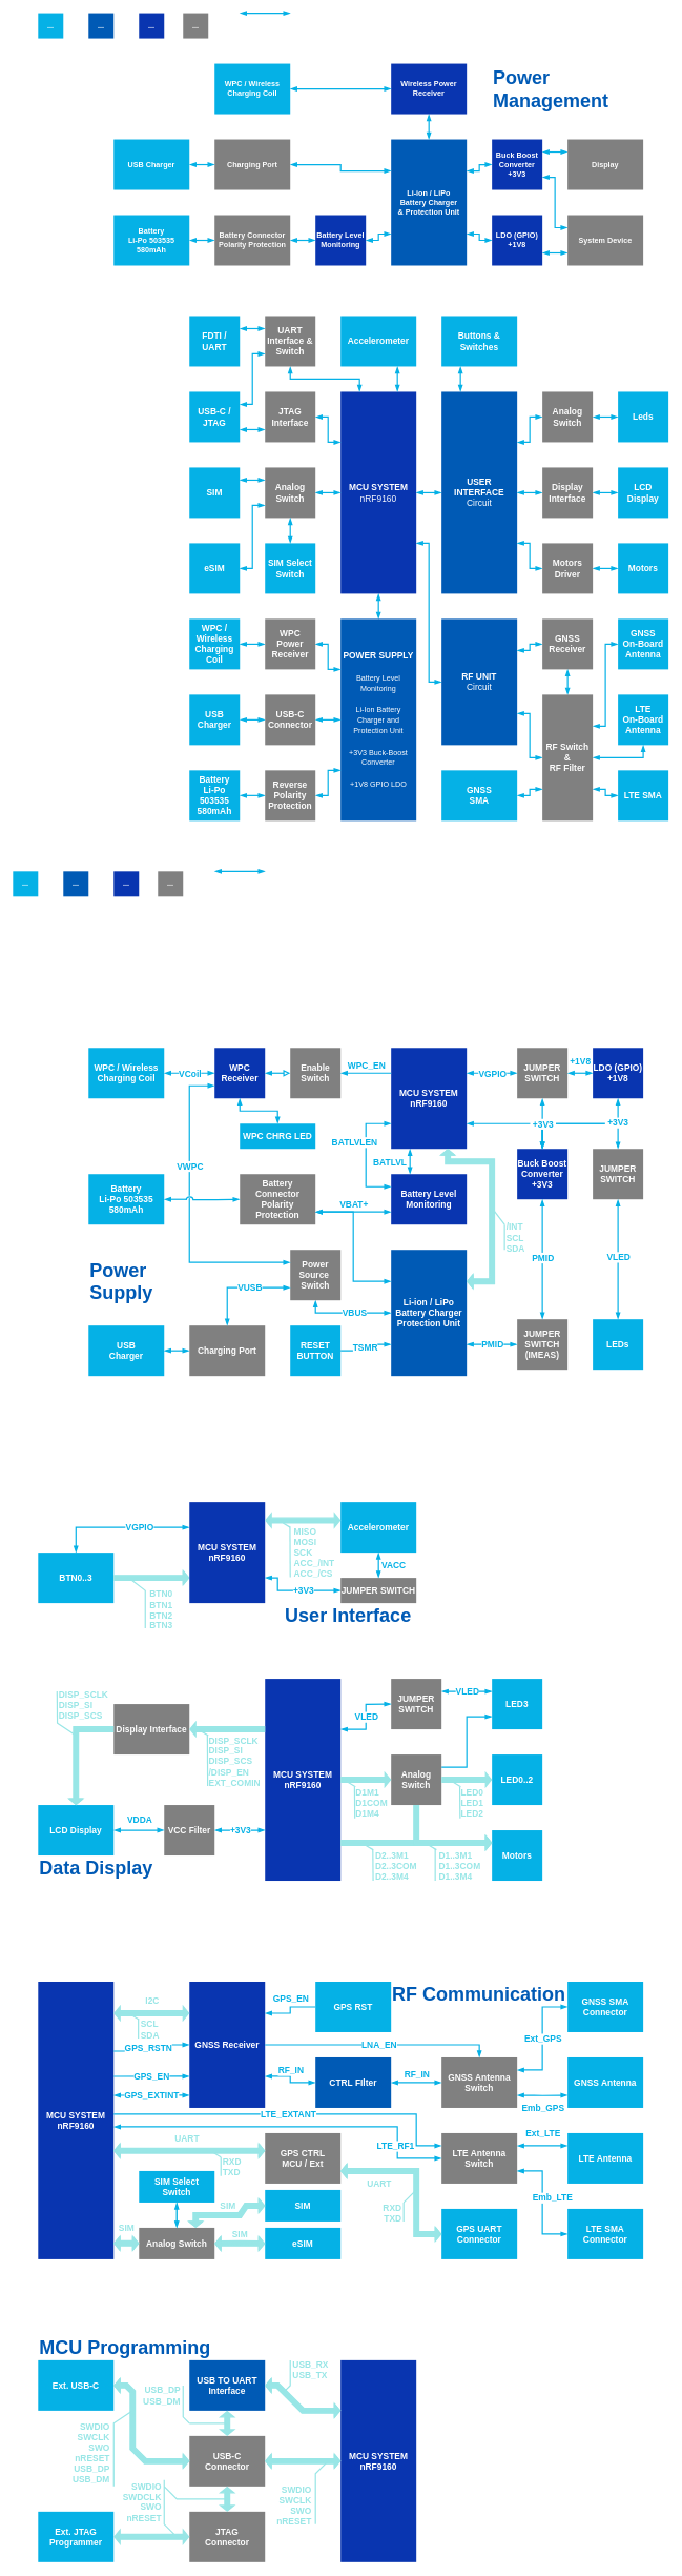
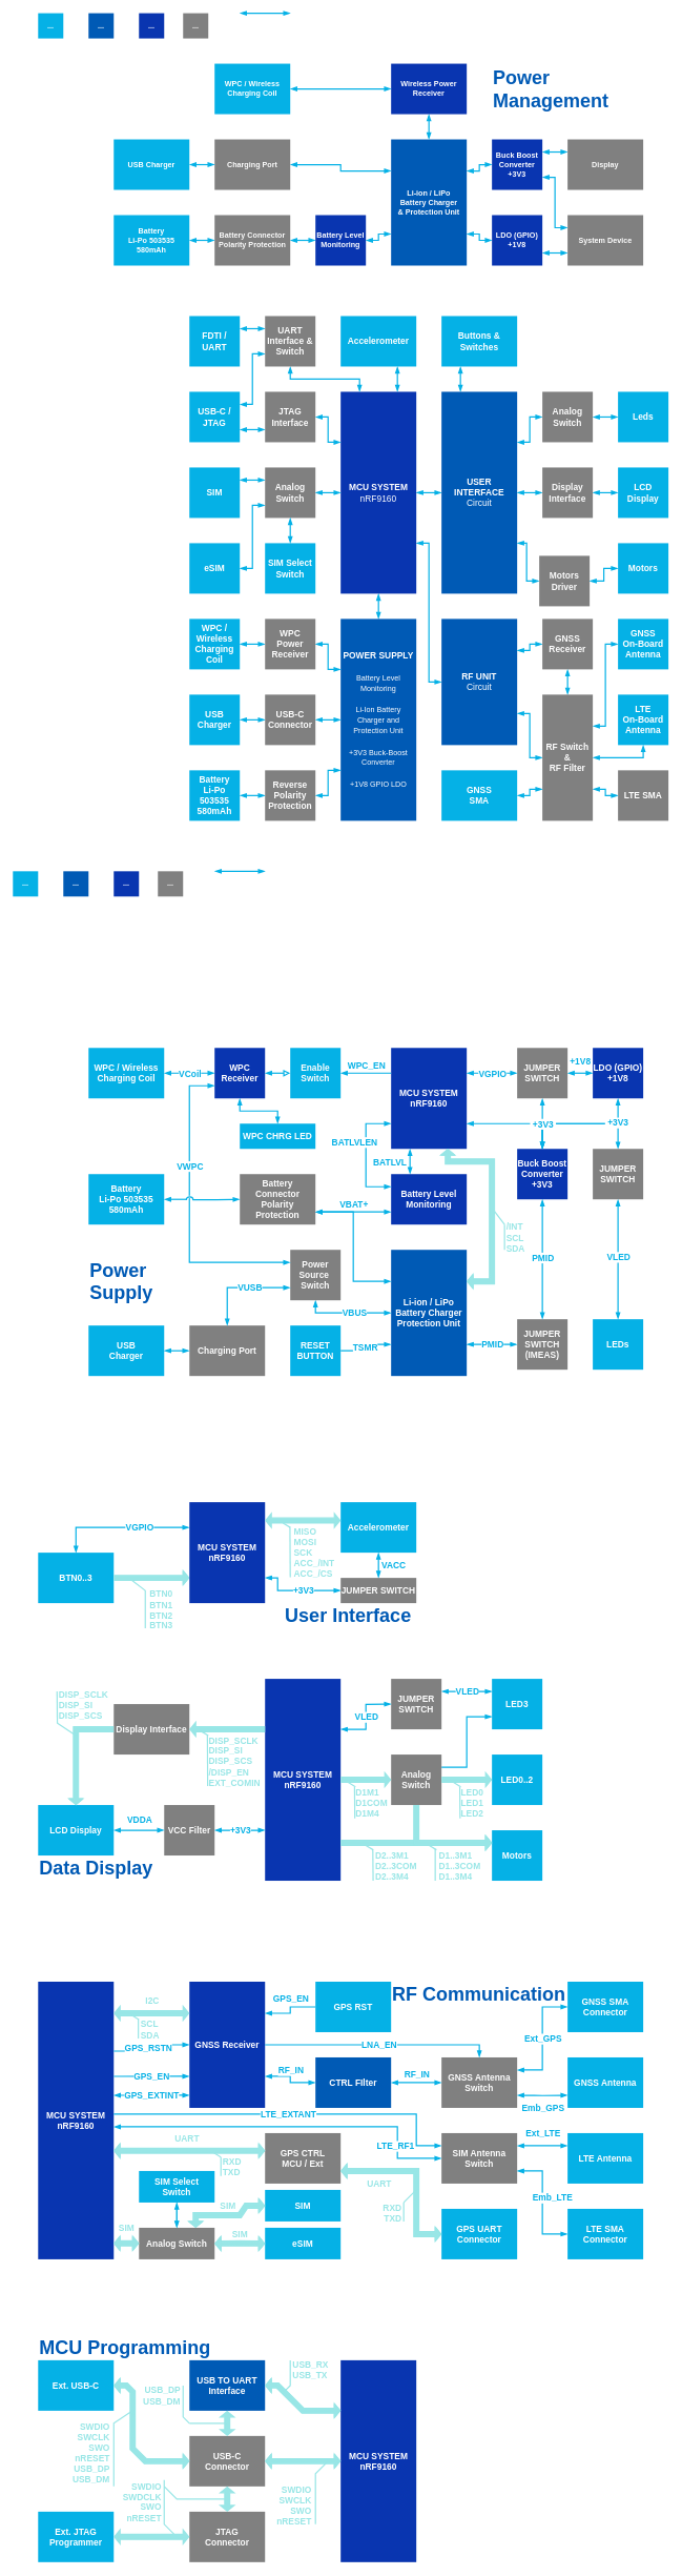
- <mxCell id="45" value="&lt;font color=&quot;#fcfcfc&quot; style=&quot;font-size: 14px;&quot;&gt;&lt;b style=&quot;font-size: 14px;&quot;&gt;Motors Driver&lt;br style=&quot;font-size: 14px;&quot;&gt;&lt;/b&gt;&lt;/font&gt;" style="rounded=0;whiteSpace=wrap;html=1;fillColor=#808080;strokeColor=none;fontSize=14;" parent="1" vertex="1"><mxGeometry x="860" y="860" width="80" height="80" as="geometry" /></mxCell>
+ <mxCell id="45" value="&lt;font color=&quot;#fcfcfc&quot; style=&quot;font-size: 14px;&quot;&gt;&lt;b style=&quot;font-size: 14px;&quot;&gt;Motors Driver&lt;br style=&quot;font-size: 14px;&quot;&gt;&lt;/b&gt;&lt;/font&gt;" style="rounded=0;whiteSpace=wrap;html=1;fillColor=#808080;strokeColor=none;fontSize=14;" parent="1" vertex="1"><mxGeometry x="855" y="880" width="80" height="80" as="geometry" /></mxCell>
- <mxCell id="77" value="&lt;b style=&quot;font-size: 14px;&quot;&gt;&lt;font color=&quot;#ffffff&quot; style=&quot;font-size: 14px;&quot;&gt;LTE SMA&lt;br style=&quot;font-size: 14px;&quot;&gt;&lt;/font&gt;&lt;/b&gt;" style="rounded=0;whiteSpace=wrap;html=1;fillColor=#05B1E6;strokeColor=none;fontSize=14;" parent="1" vertex="1"><mxGeometry x="980" y="1220" width="80" height="80" as="geometry" /></mxCell>
+ <mxCell id="77" value="&lt;b style=&quot;font-size: 14px;&quot;&gt;&lt;font color=&quot;#ffffff&quot; style=&quot;font-size: 14px;&quot;&gt;LTE SMA&lt;br style=&quot;font-size: 14px;&quot;&gt;&lt;/font&gt;&lt;/b&gt;" style="rounded=0;whiteSpace=wrap;html=1;fillColor=#808080;strokeColor=none;fontSize=14;" parent="1" vertex="1"><mxGeometry x="980" y="1220" width="80" height="80" as="geometry" /></mxCell>
- <mxCell id="137" value="&lt;font color=&quot;#fcfcfc&quot; style=&quot;font-size: 14px;&quot;&gt;&lt;span style=&quot;font-size: 14px;&quot;&gt;Enable Switch&lt;/span&gt;&lt;/font&gt;" style="rounded=0;whiteSpace=wrap;html=1;fillColor=#808080;strokeColor=none;fontStyle=1;fontSize=14;" parent="1" vertex="1"><mxGeometry x="460" y="1660" width="80" height="80" as="geometry" /></mxCell>
+ <mxCell id="137" value="&lt;font color=&quot;#fcfcfc&quot; style=&quot;font-size: 14px;&quot;&gt;&lt;span style=&quot;font-size: 14px;&quot;&gt;Enable Switch&lt;/span&gt;&lt;/font&gt;" style="rounded=0;whiteSpace=wrap;html=1;fillColor=#05b1e6;strokeColor=none;fontStyle=1;fontSize=14;" parent="1" vertex="1"><mxGeometry x="460" y="1660" width="80" height="80" as="geometry" /></mxCell>
- <mxCell id="233" value="&lt;font color=&quot;#fcfcfc&quot; style=&quot;font-size: 14px;&quot;&gt;&lt;span style=&quot;font-size: 14px;&quot;&gt;LTE Antenna Switch&lt;/span&gt;&lt;br style=&quot;font-size: 14px;&quot;&gt;&lt;/font&gt;" style="rounded=0;whiteSpace=wrap;html=1;fillColor=#808080;strokeColor=none;fontStyle=1;fontSize=14;" parent="1" vertex="1"><mxGeometry x="700" y="3380" width="120" height="80" as="geometry" /></mxCell>
+ <mxCell id="233" value="&lt;font color=&quot;#fcfcfc&quot; style=&quot;font-size: 14px;&quot;&gt;&lt;span style=&quot;font-size: 14px;&quot;&gt;SIM Antenna Switch&lt;/span&gt;&lt;br style=&quot;font-size: 14px;&quot;&gt;&lt;/font&gt;" style="rounded=0;whiteSpace=wrap;html=1;fillColor=#808080;strokeColor=none;fontStyle=1;fontSize=14;" parent="1" vertex="1"><mxGeometry x="700" y="3380" width="120" height="80" as="geometry" /></mxCell>
